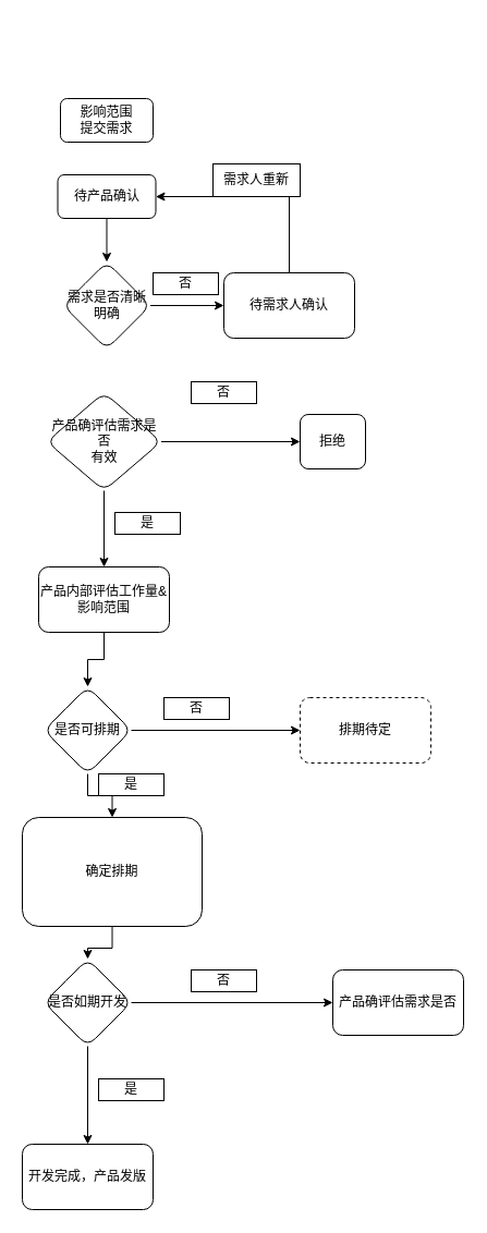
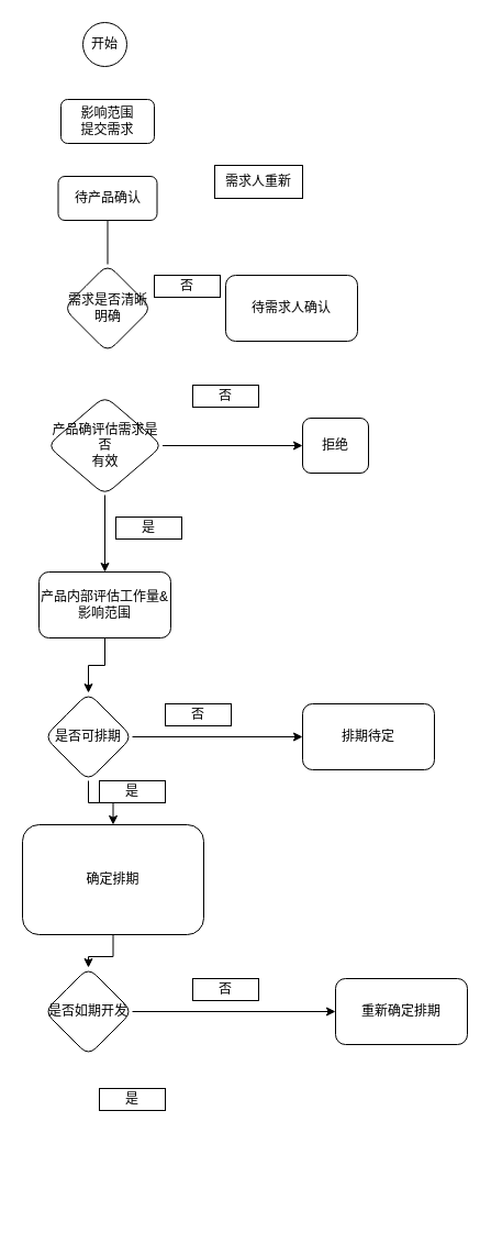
+ <mxCell id="2" value="开始" style="ellipse;whiteSpace=wrap;html=1;aspect=fixed;" vertex="1" parent="1"><mxGeometry x="75" y="20" width="40" height="40" as="geometry" /></mxCell>
- <mxCell id="31" style="edgeStyle=orthogonalEdgeStyle;rounded=0;orthogonalLoop=1;jettySize=auto;html=1;entryX=1;entryY=0.5;entryDx=0;entryDy=0;" edge="1" parent="1" source="32" target="4"><mxGeometry relative="1" as="geometry"><Array as="points"><mxPoint x="265" y="180" /></Array></mxGeometry></mxCell>
- <mxCell id="3" value="" style="edgeStyle=orthogonalEdgeStyle;rounded=0;orthogonalLoop=1;jettySize=auto;html=1;" edge="1" parent="1" source="4" target="30"><mxGeometry relative="1" as="geometry" /></mxCell>
+ <mxCell id="3" value="" style="edgeStyle=orthogonalEdgeStyle;rounded=0;orthogonalLoop=1;jettySize=auto;html=1;endArrow=none;" edge="1" parent="1" source="4" target="30"><mxGeometry relative="1" as="geometry" /></mxCell>
- <mxCell id="29" value="" style="edgeStyle=orthogonalEdgeStyle;rounded=0;orthogonalLoop=1;jettySize=auto;html=1;" edge="1" parent="1" source="30" target="32"><mxGeometry relative="1" as="geometry" /></mxCell>
- <mxCell id="17" value="排期待定" style="whiteSpace=wrap;html=1;rounded=1;dashed=1;" vertex="1" parent="1"><mxGeometry x="275" y="640" width="120" height="60" as="geometry" /></mxCell>
+ <mxCell id="17" value="排期待定" style="whiteSpace=wrap;html=1;rounded=1;" vertex="1" parent="1"><mxGeometry x="275" y="640" width="120" height="60" as="geometry" /></mxCell>
- <mxCell id="25" value="产品确评估需求是否" style="rounded=1;whiteSpace=wrap;html=1;" vertex="1" parent="1"><mxGeometry x="305" y="890" width="120" height="60" as="geometry" /></mxCell>
+ <mxCell id="25" value="重新确定排期" style="rounded=1;whiteSpace=wrap;html=1;" vertex="1" parent="1"><mxGeometry x="305" y="890" width="120" height="60" as="geometry" /></mxCell>
- <mxCell id="23" value="" style="edgeStyle=orthogonalEdgeStyle;rounded=0;orthogonalLoop=1;jettySize=auto;html=1;" edge="1" parent="1" source="24" target="26"><mxGeometry relative="1" as="geometry" /></mxCell>
- <mxCell id="26" value="开发完成，产品发版" style="rounded=1;whiteSpace=wrap;html=1;" vertex="1" parent="1"><mxGeometry x="20" y="1050" width="120" height="60" as="geometry" /></mxCell>
